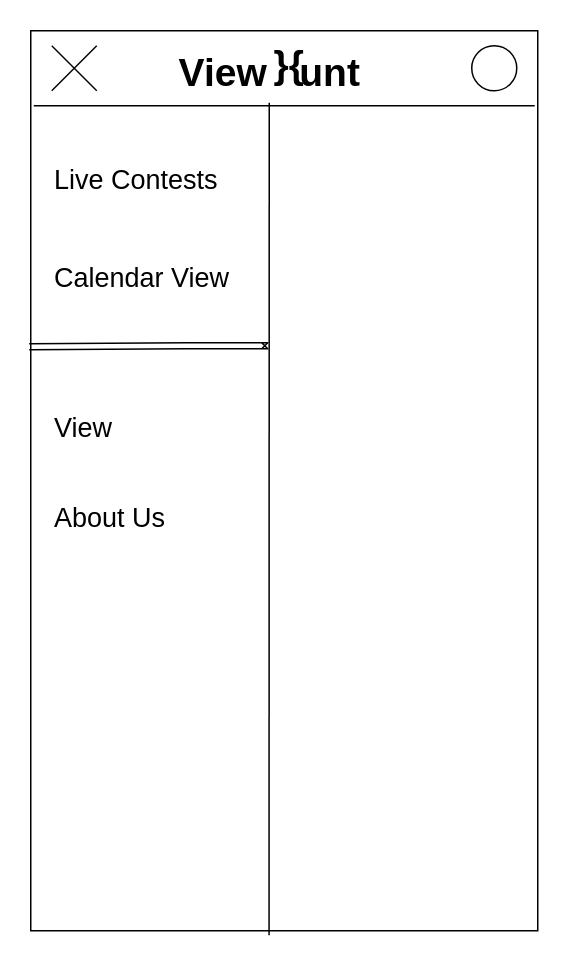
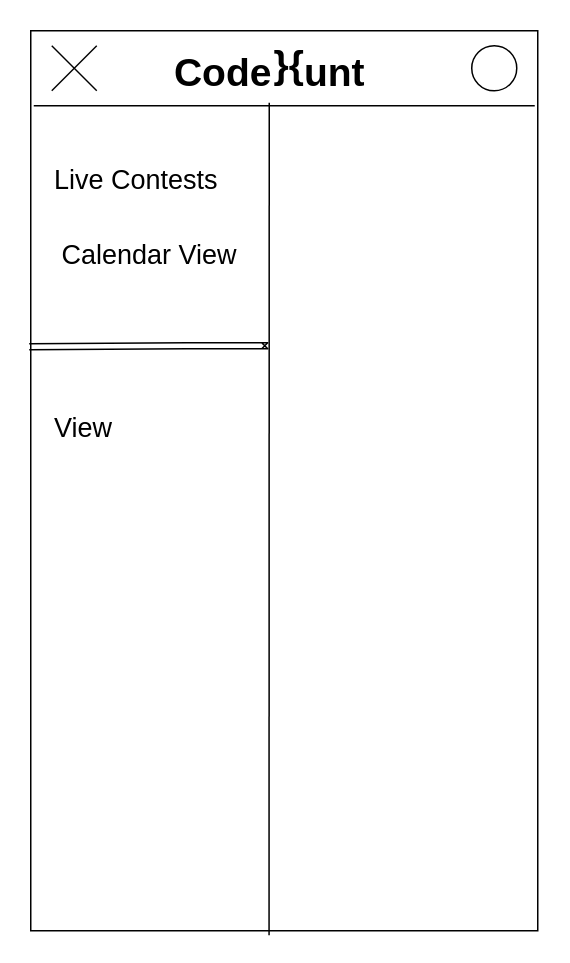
- <mxCell id="4" value="View&amp;nbsp; &amp;nbsp;unt" style="text;html=1;align=center;verticalAlign=middle;resizable=0;points=[];autosize=1;strokeColor=none;fillColor=none;fontSize=26;fontStyle=1" vertex="1" parent="1"><mxGeometry x="109" y="28" width="140" height="40" as="geometry" /></mxCell>
+ <mxCell id="4" value="Code&amp;nbsp; &amp;nbsp;unt" style="text;html=1;align=center;verticalAlign=middle;resizable=0;points=[];autosize=1;strokeColor=none;fillColor=none;fontSize=26;fontStyle=1" vertex="1" parent="1"><mxGeometry x="109" y="28" width="140" height="40" as="geometry" /></mxCell>
- <mxCell id="12" value="&lt;span style=&quot;font-size: 18px&quot;&gt;Calendar View&lt;/span&gt;" style="text;html=1;strokeColor=none;fillColor=none;align=left;verticalAlign=middle;whiteSpace=wrap;rounded=0;" vertex="1" parent="1"><mxGeometry x="34" y="170" width="154" height="30" as="geometry" /></mxCell>
+ <mxCell id="12" value="&lt;span style=&quot;font-size: 18px&quot;&gt;Calendar View&lt;/span&gt;" style="text;html=1;strokeColor=none;fillColor=none;align=left;verticalAlign=middle;whiteSpace=wrap;rounded=0;" vertex="1" parent="1"><mxGeometry x="39" y="155" width="154" height="30" as="geometry" /></mxCell>
- <mxCell id="14" value="&lt;span style=&quot;font-size: 18px&quot;&gt;About Us&lt;/span&gt;" style="text;html=1;strokeColor=none;fillColor=none;align=left;verticalAlign=middle;whiteSpace=wrap;rounded=0;" vertex="1" parent="1"><mxGeometry x="34" y="330" width="154" height="30" as="geometry" /></mxCell>
